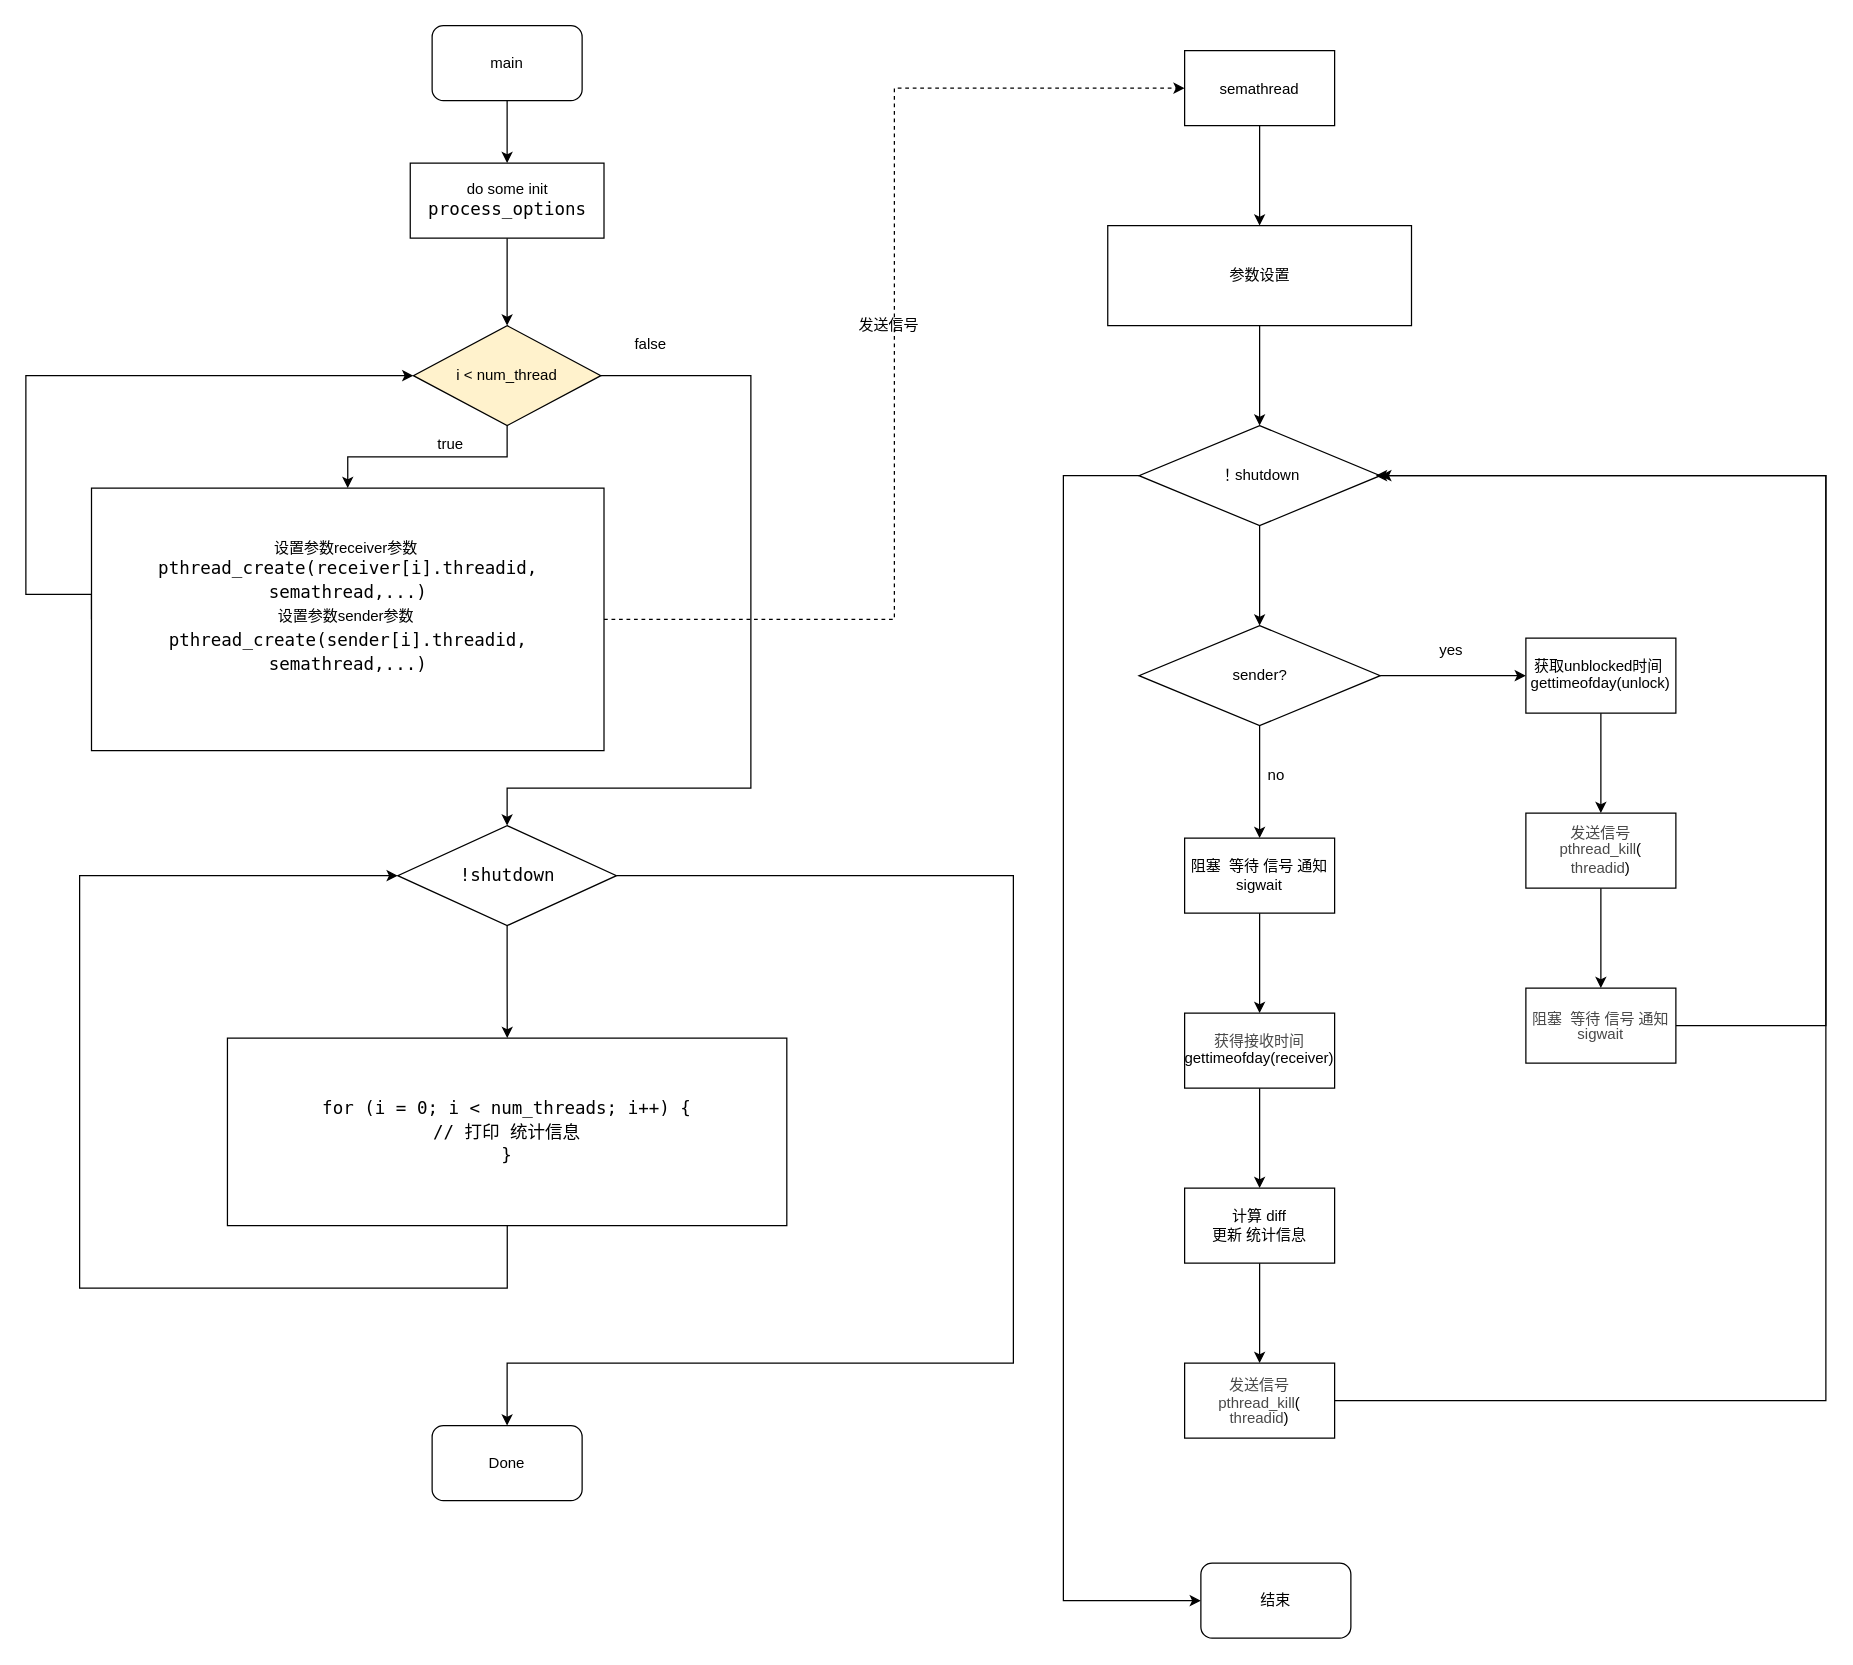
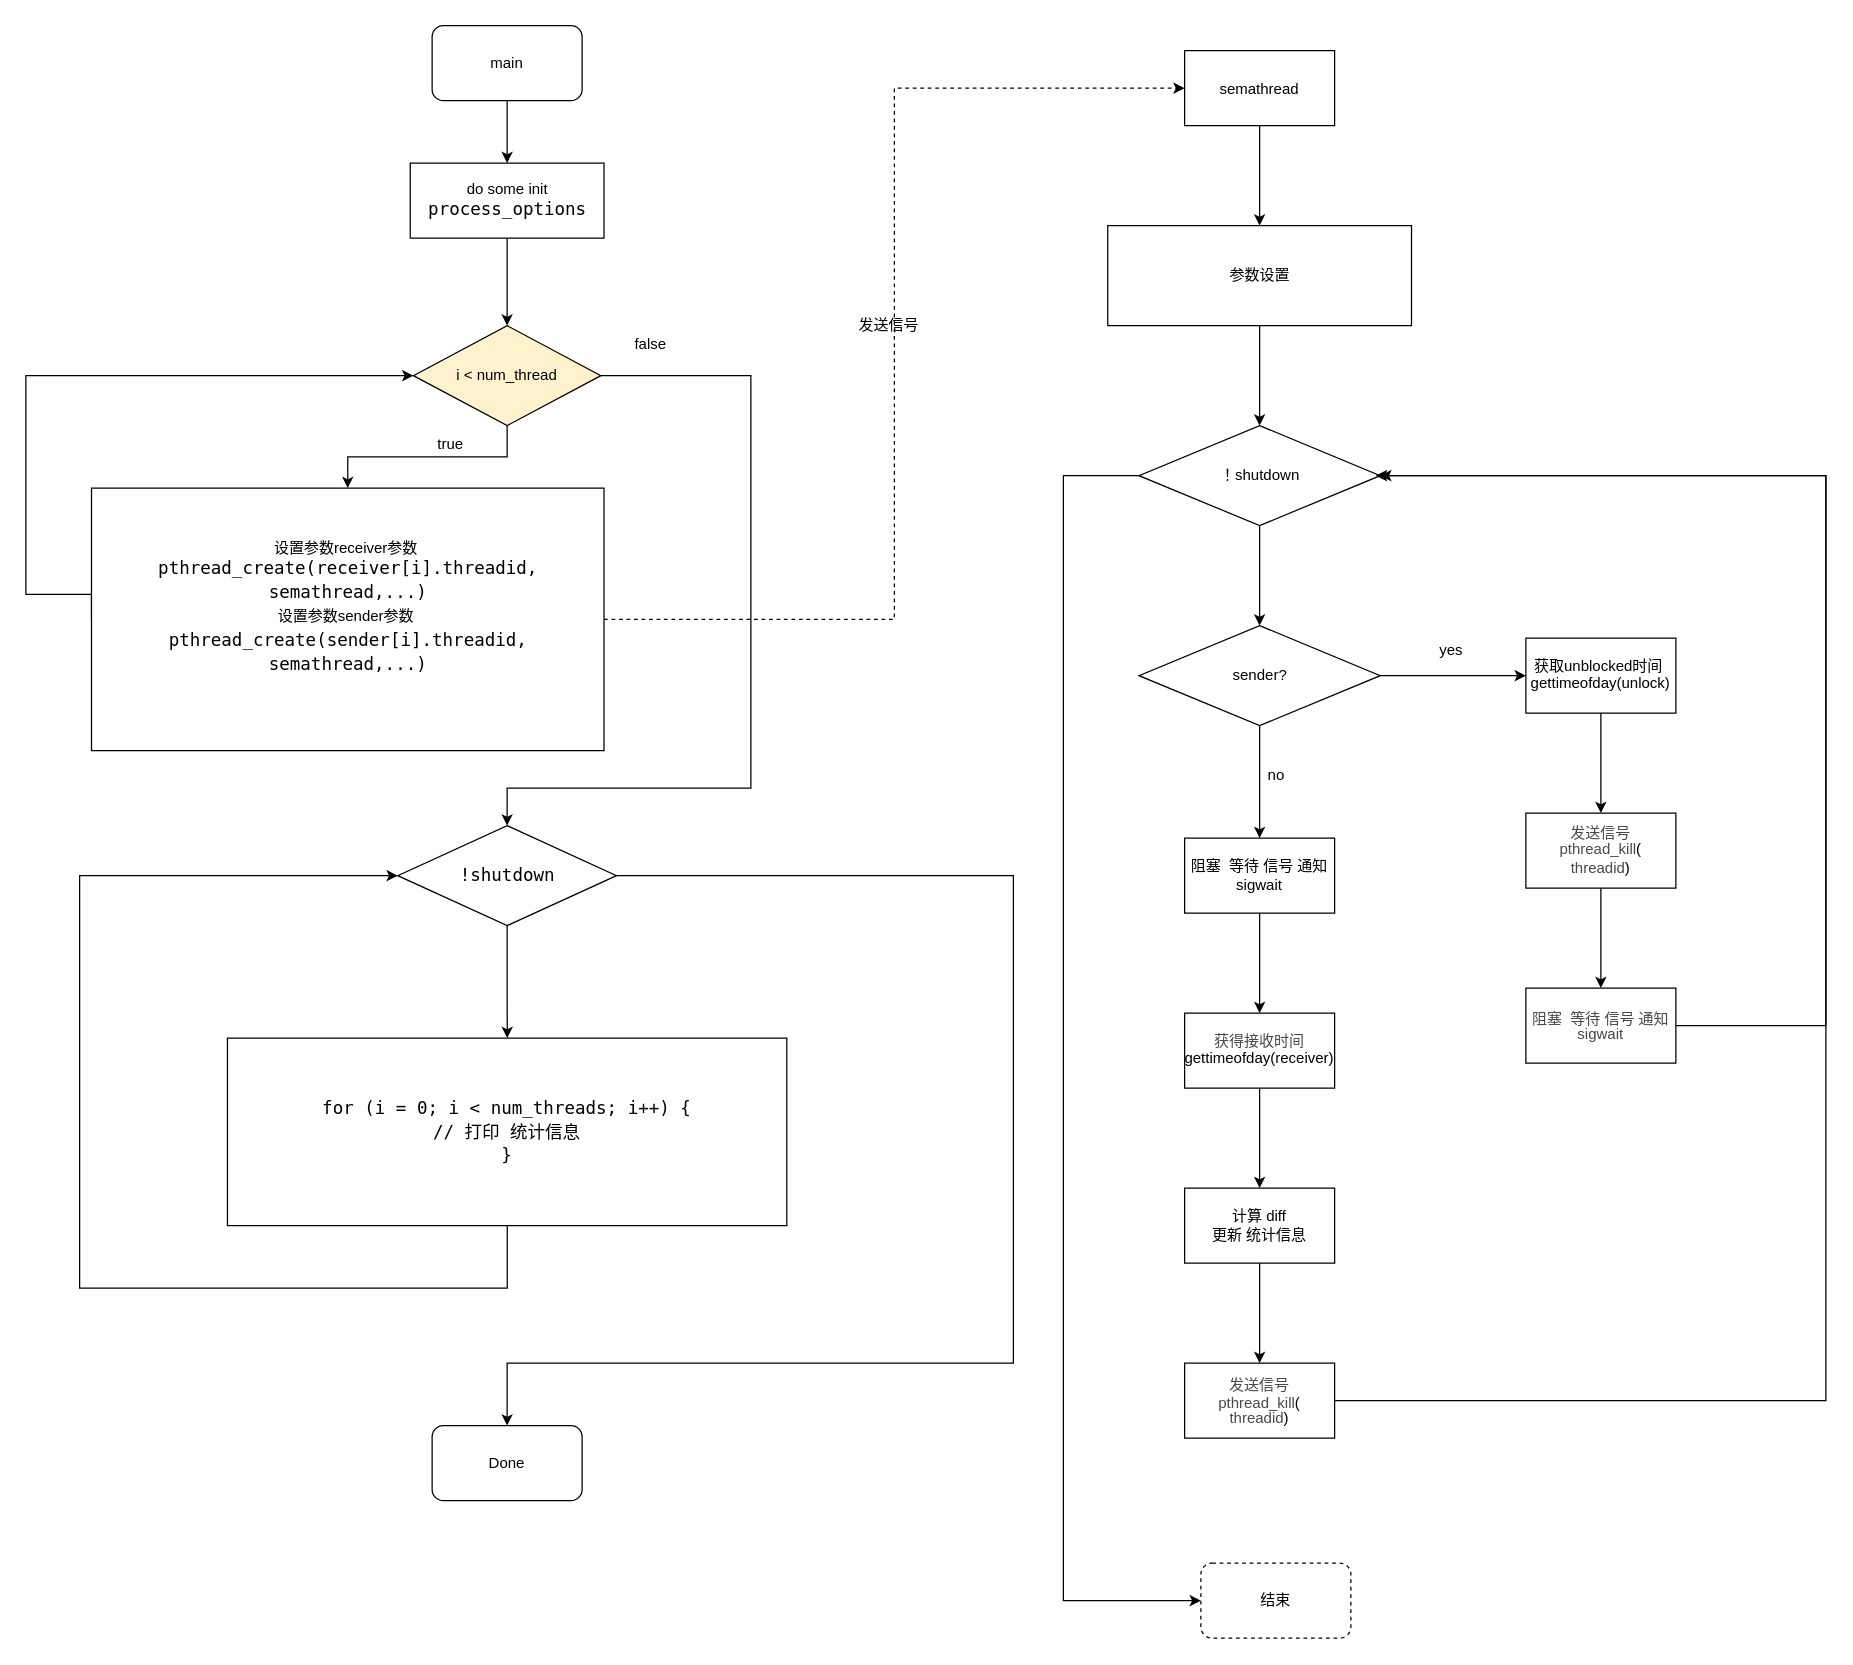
- <mxCell id="27" value="结束" style="rounded=1;whiteSpace=wrap;html=1;" parent="1" vertex="1"><mxGeometry x="960" y="1250" width="120" height="60" as="geometry" /></mxCell>
+ <mxCell id="27" value="结束" style="rounded=1;whiteSpace=wrap;html=1;dashed=1;" parent="1" vertex="1"><mxGeometry x="960" y="1250" width="120" height="60" as="geometry" /></mxCell>
